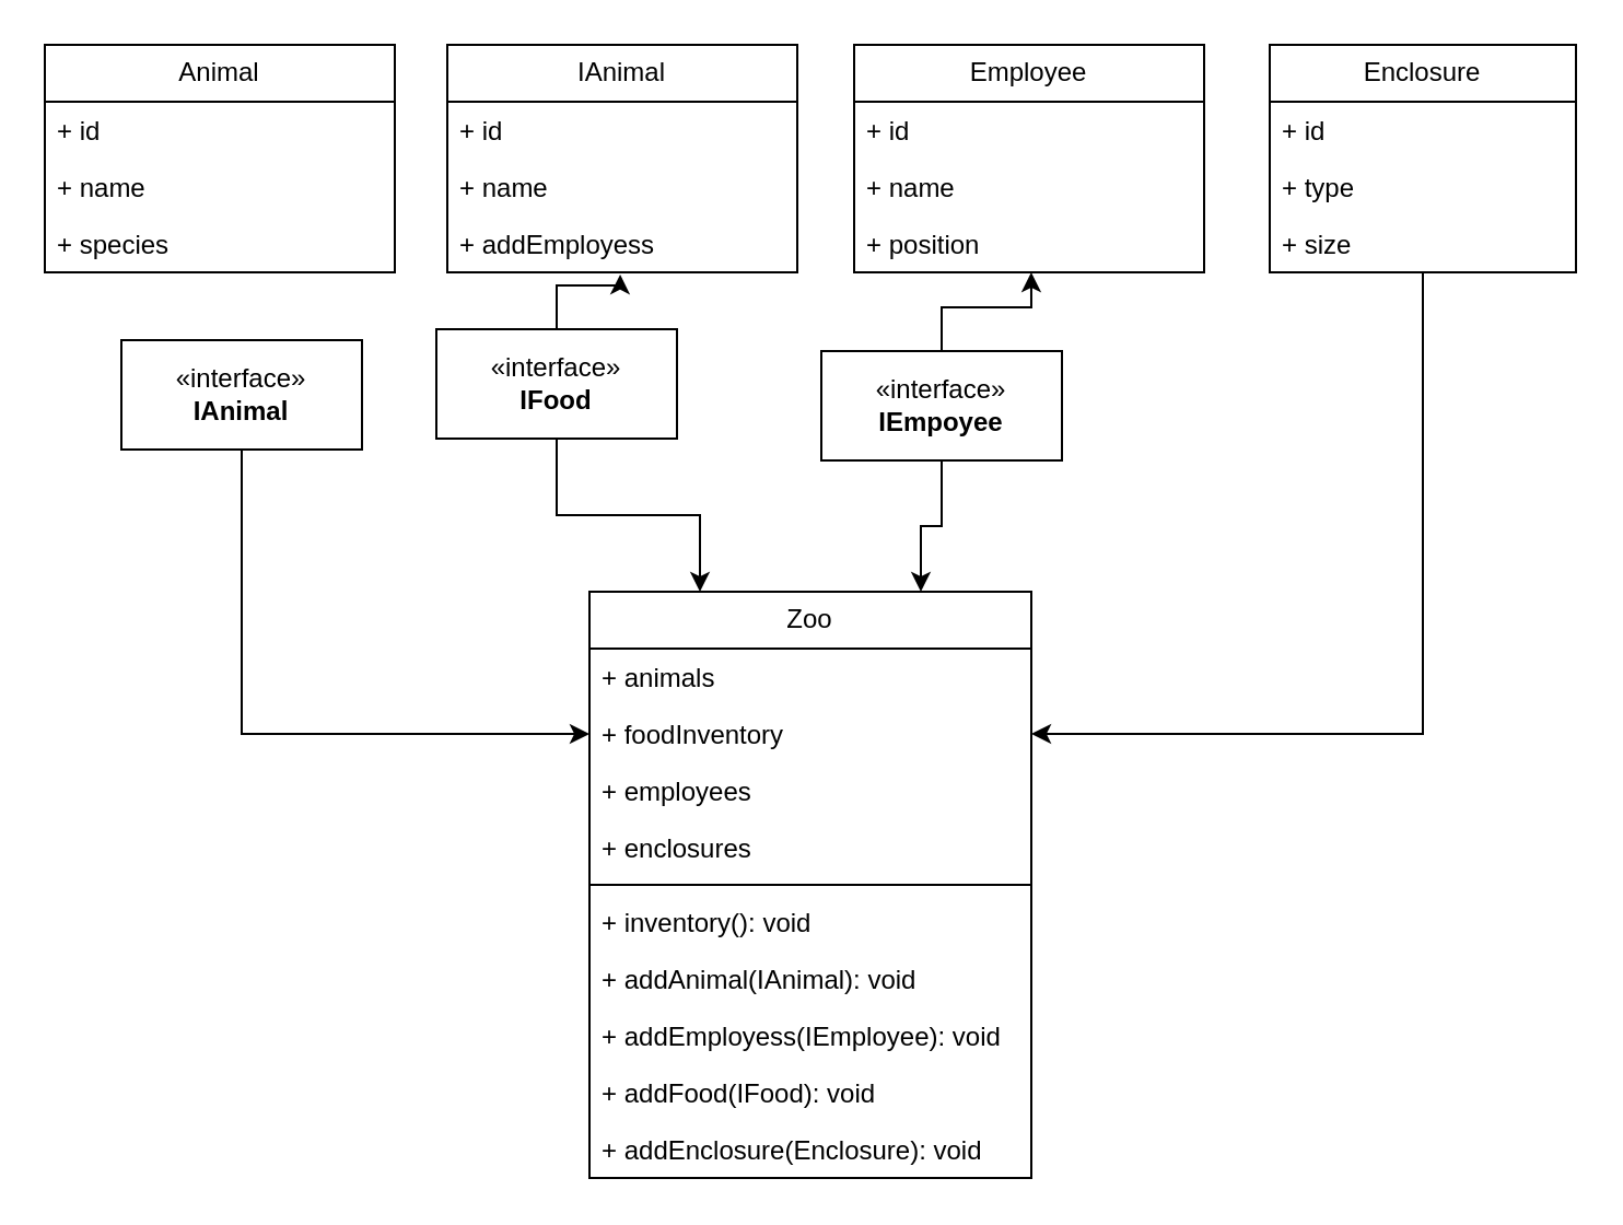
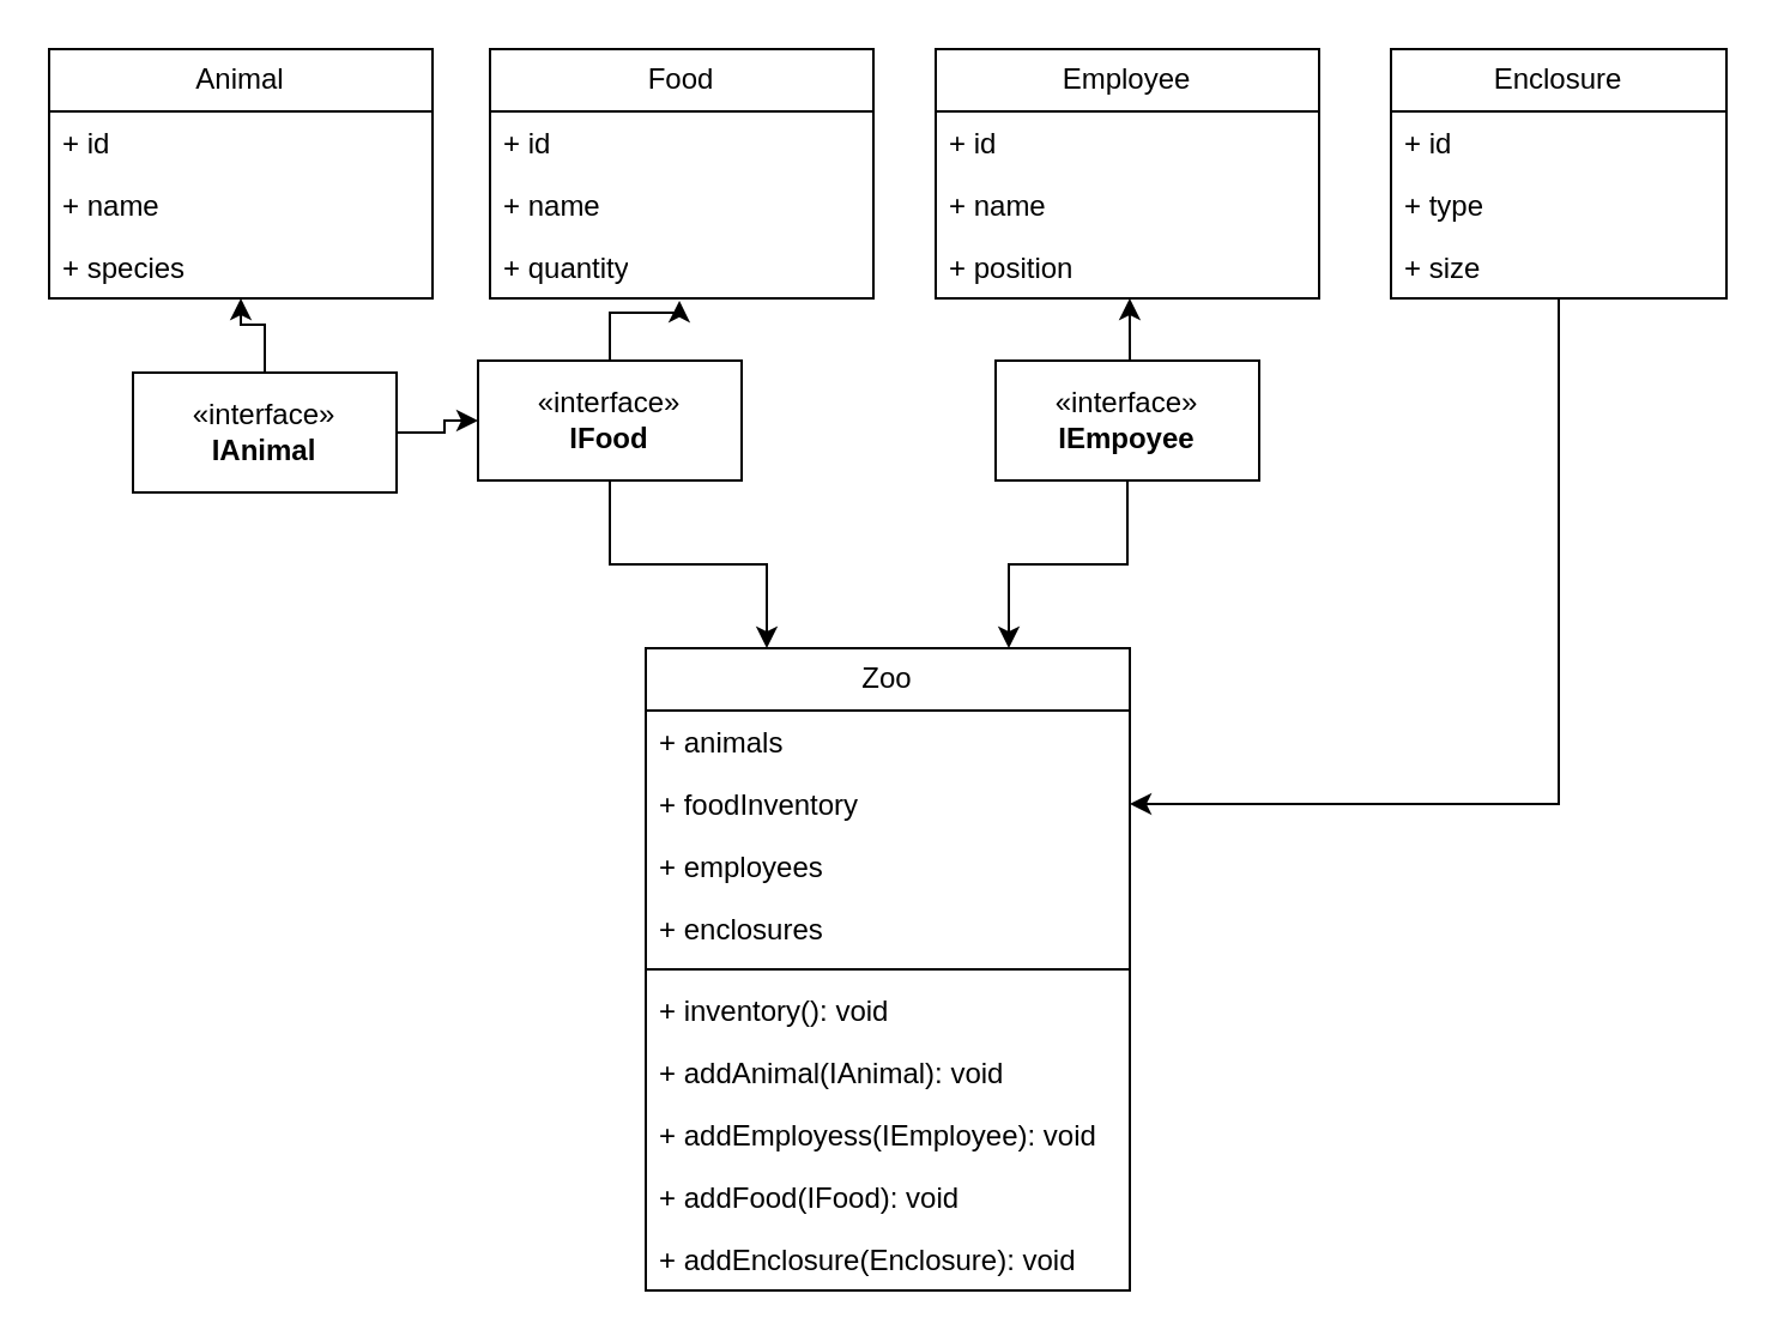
- <mxCell id="22" value="IAnimal" style="swimlane;fontStyle=0;childLayout=stackLayout;horizontal=1;startSize=26;fillColor=none;horizontalStack=0;resizeParent=1;resizeParentMax=0;resizeLast=0;collapsible=1;marginBottom=0;whiteSpace=wrap;html=1;" vertex="1" parent="1"><mxGeometry x="204" y="20" width="160" height="104" as="geometry" /></mxCell>
+ <mxCell id="22" value="Food" style="swimlane;fontStyle=0;childLayout=stackLayout;horizontal=1;startSize=26;fillColor=none;horizontalStack=0;resizeParent=1;resizeParentMax=0;resizeLast=0;collapsible=1;marginBottom=0;whiteSpace=wrap;html=1;" vertex="1" parent="1"><mxGeometry x="204" y="20" width="160" height="104" as="geometry" /></mxCell>
- <mxCell id="25" value="+ addEmployess" style="text;strokeColor=none;fillColor=none;align=left;verticalAlign=top;spacingLeft=4;spacingRight=4;overflow=hidden;rotatable=0;points=[[0,0.5],[1,0.5]];portConstraint=eastwest;whiteSpace=wrap;html=1;" vertex="1" parent="22"><mxGeometry y="78" width="160" height="26" as="geometry" /></mxCell>
+ <mxCell id="25" value="+ quantity" style="text;strokeColor=none;fillColor=none;align=left;verticalAlign=top;spacingLeft=4;spacingRight=4;overflow=hidden;rotatable=0;points=[[0,0.5],[1,0.5]];portConstraint=eastwest;whiteSpace=wrap;html=1;" vertex="1" parent="22"><mxGeometry y="78" width="160" height="26" as="geometry" /></mxCell>
+ <mxCell id="36" style="edgeStyle=orthogonalEdgeStyle;rounded=0;orthogonalLoop=1;jettySize=auto;html=1;" edge="1" parent="1" source="38" target="26"><mxGeometry relative="1" as="geometry" /></mxCell>
- <mxCell id="35" value="«interface»&lt;br&gt;&lt;b&gt;IEmpoyee&lt;/b&gt;" style="html=1;whiteSpace=wrap;" vertex="1" parent="1"><mxGeometry x="375" y="160" width="110" height="50" as="geometry" /></mxCell>
+ <mxCell id="35" value="«interface»&lt;br&gt;&lt;b&gt;IEmpoyee&lt;/b&gt;" style="html=1;whiteSpace=wrap;" vertex="1" parent="1"><mxGeometry x="415" y="150" width="110" height="50" as="geometry" /></mxCell>
- <mxCell id="37" style="edgeStyle=orthogonalEdgeStyle;rounded=0;orthogonalLoop=1;jettySize=auto;html=1;entryX=0;entryY=0.5;entryDx=0;entryDy=0;" edge="1" parent="1" source="38" target="4"><mxGeometry relative="1" as="geometry" /></mxCell>
+ <mxCell id="37" style="edgeStyle=orthogonalEdgeStyle;rounded=0;orthogonalLoop=1;jettySize=auto;html=1;" edge="1" parent="1" source="38" target="32"><mxGeometry relative="1" as="geometry" /></mxCell>
